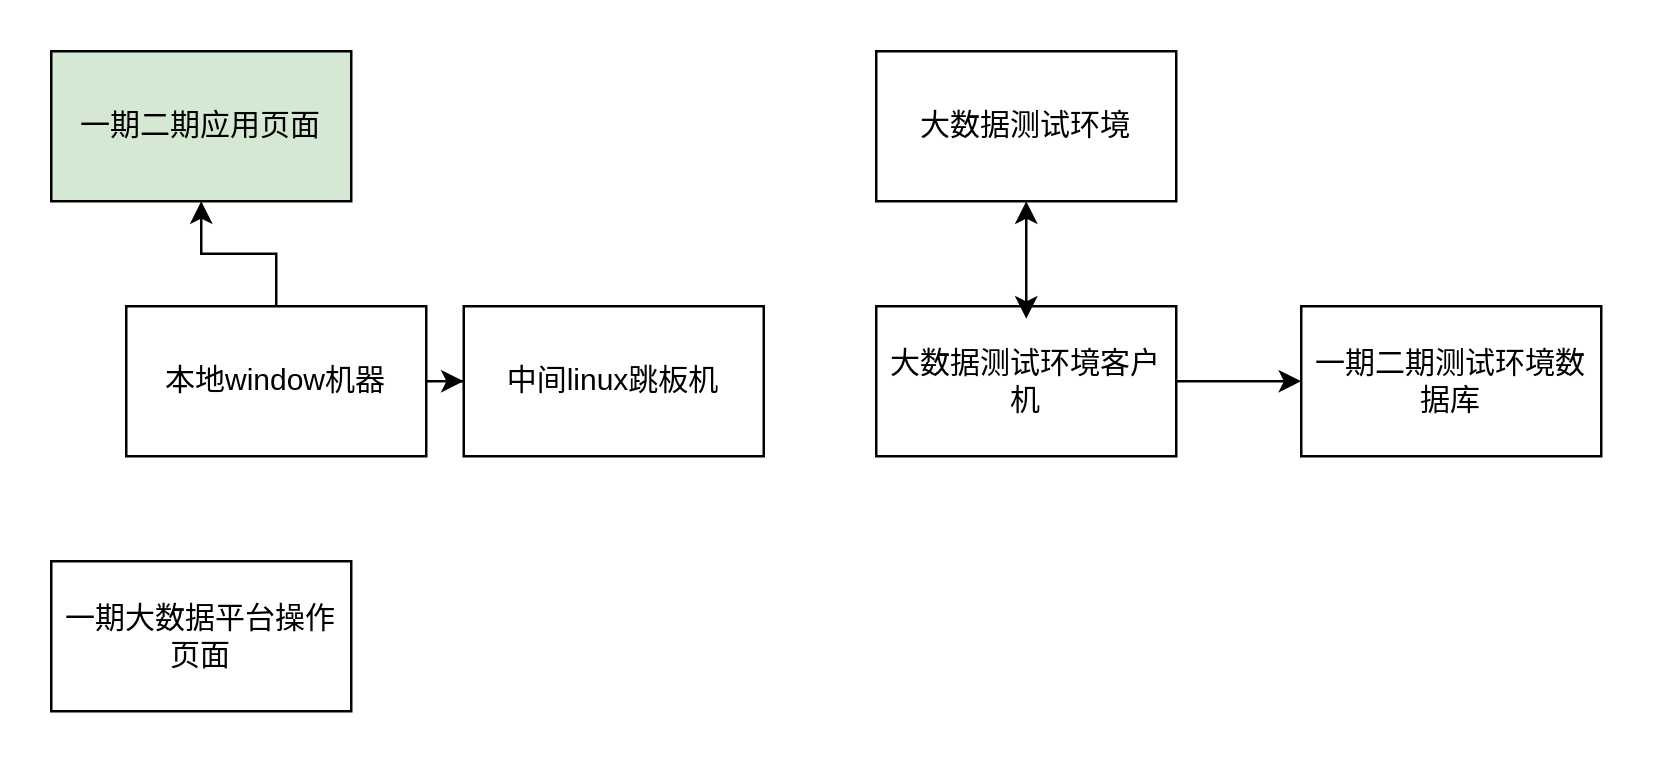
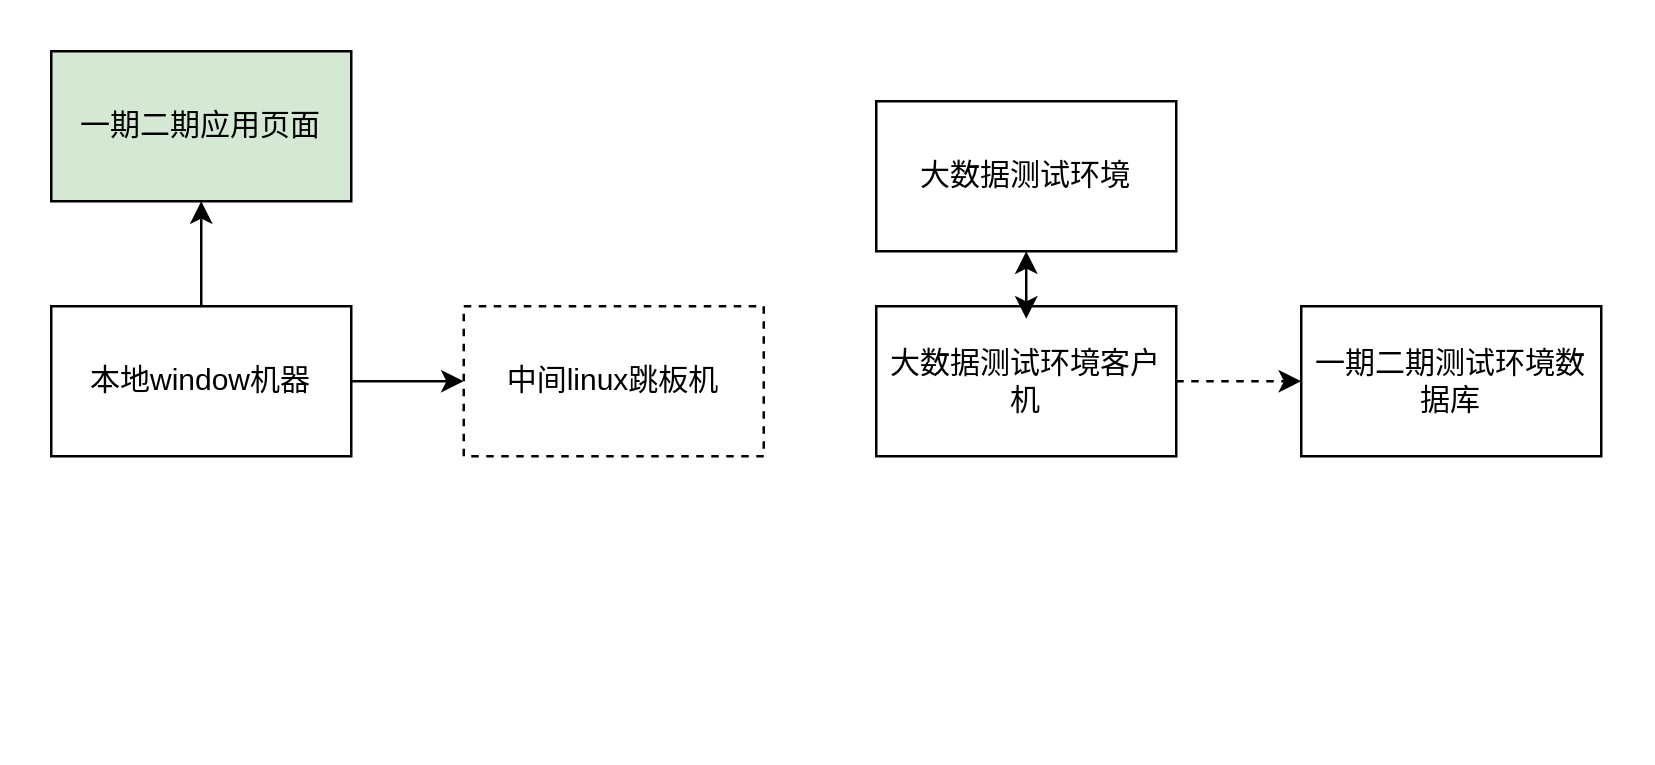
- <mxCell id="8" value="大数据测试环境" style="rounded=0;whiteSpace=wrap;html=1;" vertex="1" parent="1"><mxGeometry x="350" y="20" width="120" height="60" as="geometry" /></mxCell>
+ <mxCell id="8" value="大数据测试环境" style="rounded=0;whiteSpace=wrap;html=1;" vertex="1" parent="1"><mxGeometry x="350" y="40" width="120" height="60" as="geometry" /></mxCell>
- <mxCell id="4" value="本地window机器" style="rounded=0;whiteSpace=wrap;html=1;" vertex="1" parent="1"><mxGeometry x="50" y="122" width="120" height="60" as="geometry" /></mxCell>
+ <mxCell id="4" value="本地window机器" style="rounded=0;whiteSpace=wrap;html=1;" vertex="1" parent="1"><mxGeometry x="20" y="122" width="120" height="60" as="geometry" /></mxCell>
- <mxCell id="5" value="中间linux跳板机" style="rounded=0;whiteSpace=wrap;html=1;" vertex="1" parent="1"><mxGeometry x="185" y="122" width="120" height="60" as="geometry" /></mxCell>
+ <mxCell id="5" value="中间linux跳板机" style="rounded=0;whiteSpace=wrap;html=1;dashed=1;" vertex="1" parent="1"><mxGeometry x="185" y="122" width="120" height="60" as="geometry" /></mxCell>
- <mxCell id="6" style="edgeStyle=orthogonalEdgeStyle;rounded=0;orthogonalLoop=1;jettySize=auto;html=1;entryX=0;entryY=0.5;entryDx=0;entryDy=0;" edge="1" parent="1" source="7" target="10"><mxGeometry relative="1" as="geometry" /></mxCell>
+ <mxCell id="6" style="edgeStyle=orthogonalEdgeStyle;rounded=0;orthogonalLoop=1;jettySize=auto;html=1;entryX=0;entryY=0.5;entryDx=0;entryDy=0;dashed=1;" edge="1" parent="1" source="7" target="10"><mxGeometry relative="1" as="geometry" /></mxCell>
- <mxCell id="12" value="一期大数据平台操作页面" style="rounded=0;whiteSpace=wrap;html=1;" vertex="1" parent="1"><mxGeometry x="20" y="224" width="120" height="60" as="geometry" /></mxCell>
